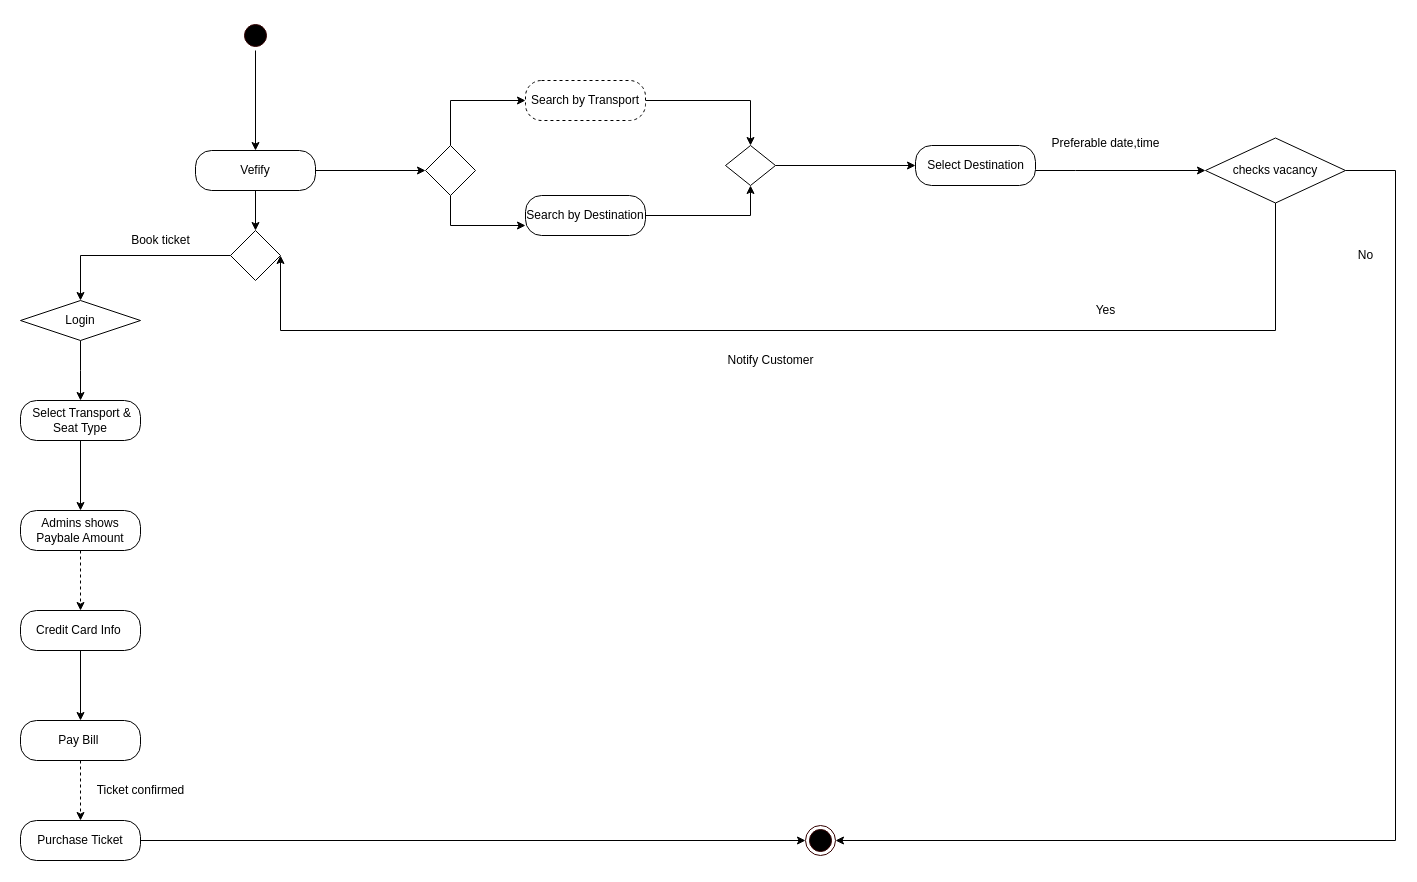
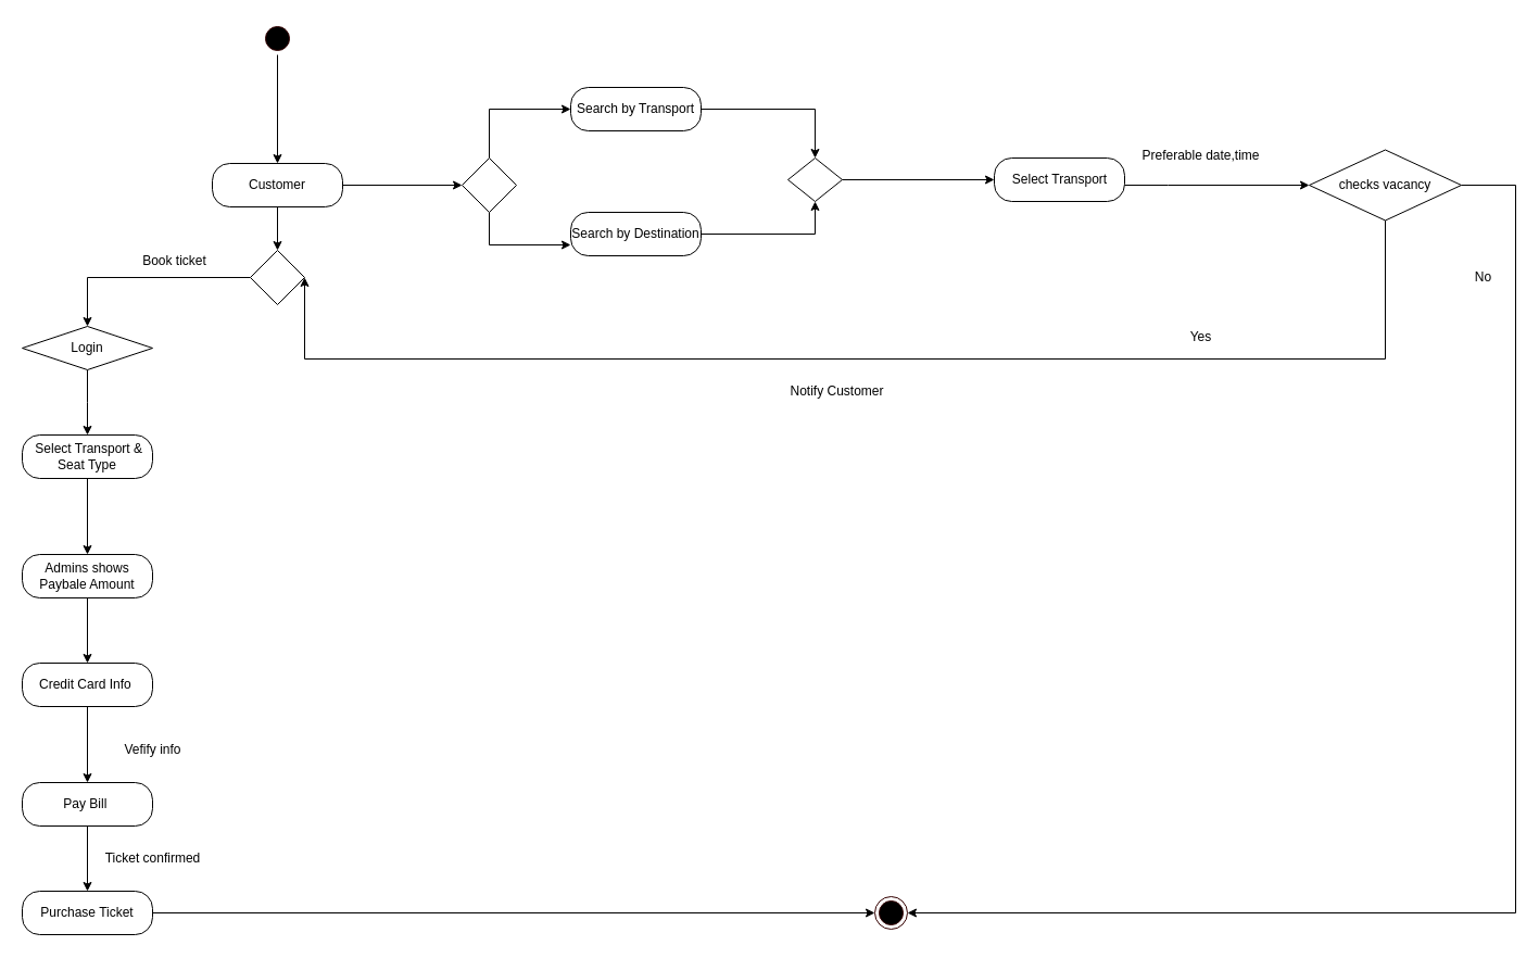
- <mxCell id="11" value="Search by Transport" style="rounded=1;whiteSpace=wrap;html=1;arcSize=40;dashed=1;" parent="1" vertex="1"><mxGeometry x="525" y="80" width="120" height="40" as="geometry" /></mxCell>
+ <mxCell id="11" value="Search by Transport" style="rounded=1;whiteSpace=wrap;html=1;arcSize=40;" parent="1" vertex="1"><mxGeometry x="525" y="80" width="120" height="40" as="geometry" /></mxCell>
- <mxCell id="14" value="Select Destination" style="text;html=1;align=center;verticalAlign=middle;resizable=0;points=[];autosize=1;strokeColor=none;" parent="1" vertex="1"><mxGeometry x="920" y="155" width="110" height="20" as="geometry" /></mxCell>
+ <mxCell id="14" value="Select Transport" style="text;html=1;align=center;verticalAlign=middle;resizable=0;points=[];autosize=1;strokeColor=none;" parent="1" vertex="1"><mxGeometry x="920" y="155" width="110" height="20" as="geometry" /></mxCell>
- <mxCell id="6" value="Vefify" style="rounded=1;whiteSpace=wrap;html=1;arcSize=40;" parent="1" vertex="1"><mxGeometry x="195" y="150" width="120" height="40" as="geometry" /></mxCell>
+ <mxCell id="6" value="Customer" style="rounded=1;whiteSpace=wrap;html=1;arcSize=40;" parent="1" vertex="1"><mxGeometry x="195" y="150" width="120" height="40" as="geometry" /></mxCell>
- <mxCell id="27" style="edgeStyle=orthogonalEdgeStyle;rounded=0;orthogonalLoop=1;jettySize=auto;html=1;exitX=0.5;exitY=1;exitDx=0;exitDy=0;entryX=0.5;entryY=0;entryDx=0;entryDy=0;strokeColor=#000000;dashed=1;" parent="1" source="28" target="32" edge="1"><mxGeometry relative="1" as="geometry" /></mxCell>
+ <mxCell id="27" style="edgeStyle=orthogonalEdgeStyle;rounded=0;orthogonalLoop=1;jettySize=auto;html=1;exitX=0.5;exitY=1;exitDx=0;exitDy=0;entryX=0.5;entryY=0;entryDx=0;entryDy=0;strokeColor=#000000;" parent="1" source="28" target="32" edge="1"><mxGeometry relative="1" as="geometry" /></mxCell>
+ <mxCell id="35" value="Vefify info" style="text;html=1;align=center;verticalAlign=middle;resizable=0;points=[];autosize=1;strokeColor=none;" parent="1" vertex="1"><mxGeometry x="105" y="680" width="70" height="20" as="geometry" /></mxCell>
- <mxCell id="33" style="edgeStyle=orthogonalEdgeStyle;rounded=0;orthogonalLoop=1;jettySize=auto;html=1;strokeColor=#000000;dashed=1;" parent="1" source="34" target="30" edge="1"><mxGeometry relative="1" as="geometry" /></mxCell>
+ <mxCell id="33" style="edgeStyle=orthogonalEdgeStyle;rounded=0;orthogonalLoop=1;jettySize=auto;html=1;strokeColor=#000000;" parent="1" source="34" target="30" edge="1"><mxGeometry relative="1" as="geometry" /></mxCell>
